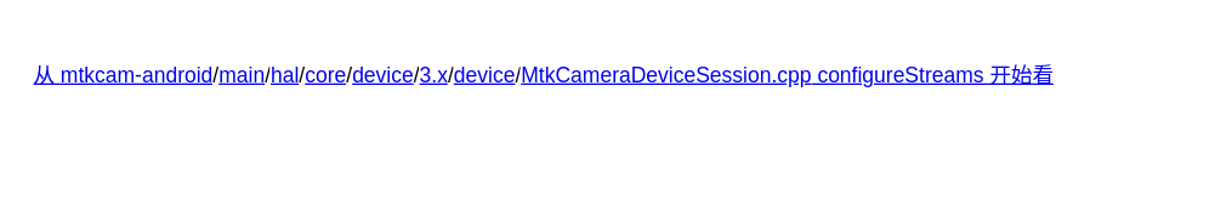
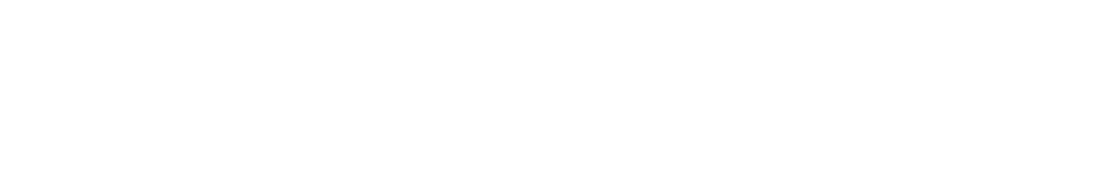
- <mxCell id="2" value="&lt;div style=&quot;font-size: 14px; font-weight: normal;&quot;&gt;&lt;p&gt;&lt;span style=&quot;background-color: rgb(255, 255, 255);&quot;&gt;&lt;a href=&quot;http://10.2.12.151/Burberry_DEV19/xref/ALPS_150_MP0_VP0002_1555_dvlp/vendor/mediatek/proprietary/hardware/mtkcam-android/&quot; style=&quot;background-color: rgb(255, 255, 255);&quot;&gt;从 &lt;/a&gt;&lt;/span&gt;&lt;span style=&quot;background-color: rgb(255, 255, 255);&quot;&gt;&lt;a href=&quot;http://10.2.12.151/Burberry_DEV19/xref/ALPS_150_MP0_VP0002_1555_dvlp/vendor/mediatek/proprietary/hardware/mtkcam-android/&quot; style=&quot;background-color: rgb(255, 255, 255);&quot;&gt;mtkcam-android&lt;/a&gt;&lt;/span&gt;&lt;span style=&quot;background-color: rgb(255, 255, 255);&quot;&gt;/&lt;/span&gt;&lt;span style=&quot;background-color: rgb(255, 255, 255);&quot;&gt;&lt;a href=&quot;http://10.2.12.151/Burberry_DEV19/xref/ALPS_150_MP0_VP0002_1555_dvlp/vendor/mediatek/proprietary/hardware/mtkcam-android/main/&quot; style=&quot;background-color: rgb(255, 255, 255);&quot;&gt;main&lt;/a&gt;&lt;/span&gt;&lt;span style=&quot;background-color: rgb(255, 255, 255);&quot;&gt;/&lt;/span&gt;&lt;span style=&quot;background-color: rgb(255, 255, 255);&quot;&gt;&lt;a href=&quot;http://10.2.12.151/Burberry_DEV19/xref/ALPS_150_MP0_VP0002_1555_dvlp/vendor/mediatek/proprietary/hardware/mtkcam-android/main/hal/&quot; style=&quot;background-color: rgb(255, 255, 255);&quot;&gt;hal&lt;/a&gt;&lt;/span&gt;&lt;span style=&quot;background-color: rgb(255, 255, 255);&quot;&gt;/&lt;/span&gt;&lt;span style=&quot;background-color: rgb(255, 255, 255);&quot;&gt;&lt;a href=&quot;http://10.2.12.151/Burberry_DEV19/xref/ALPS_150_MP0_VP0002_1555_dvlp/vendor/mediatek/proprietary/hardware/mtkcam-android/main/hal/core/&quot; style=&quot;background-color: rgb(255, 255, 255);&quot;&gt;core&lt;/a&gt;&lt;/span&gt;&lt;span style=&quot;background-color: rgb(255, 255, 255);&quot;&gt;/&lt;/span&gt;&lt;span style=&quot;background-color: rgb(255, 255, 255);&quot;&gt;&lt;a href=&quot;http://10.2.12.151/Burberry_DEV19/xref/ALPS_150_MP0_VP0002_1555_dvlp/vendor/mediatek/proprietary/hardware/mtkcam-android/main/hal/core/device/&quot; style=&quot;background-color: rgb(255, 255, 255);&quot;&gt;device&lt;/a&gt;&lt;/span&gt;&lt;span style=&quot;background-color: rgb(255, 255, 255);&quot;&gt;/&lt;/span&gt;&lt;span style=&quot;background-color: rgb(255, 255, 255);&quot;&gt;&lt;a href=&quot;http://10.2.12.151/Burberry_DEV19/xref/ALPS_150_MP0_VP0002_1555_dvlp/vendor/mediatek/proprietary/hardware/mtkcam-android/main/hal/core/device/3.x/&quot; style=&quot;background-color: rgb(255, 255, 255);&quot;&gt;3.x&lt;/a&gt;&lt;/span&gt;&lt;span style=&quot;background-color: rgb(255, 255, 255);&quot;&gt;/&lt;/span&gt;&lt;span style=&quot;background-color: rgb(255, 255, 255);&quot;&gt;&lt;a href=&quot;http://10.2.12.151/Burberry_DEV19/xref/ALPS_150_MP0_VP0002_1555_dvlp/vendor/mediatek/proprietary/hardware/mtkcam-android/main/hal/core/device/3.x/device/&quot; style=&quot;background-color: rgb(255, 255, 255);&quot;&gt;device&lt;/a&gt;&lt;/span&gt;&lt;span style=&quot;background-color: rgb(255, 255, 255);&quot;&gt;/&lt;/span&gt;&lt;span style=&quot;background-color: rgb(255, 255, 255);&quot;&gt;&lt;a href=&quot;http://10.2.12.151/Burberry_DEV19/xref/ALPS_150_MP0_VP0002_1555_dvlp/vendor/mediatek/proprietary/hardware/mtkcam-android/main/hal/core/device/3.x/device/MtkCameraDeviceSession.cpp&quot; style=&quot;background-color: rgb(255, 255, 255);&quot;&gt;MtkCameraDeviceSession.cpp&lt;/a&gt;&lt;/span&gt;&lt;span style=&quot;background-color: rgb(255, 255, 255);&quot;&gt;&lt;a href=&quot;http://10.2.12.151/Burberry_DEV19/xref/ALPS_150_MP0_VP0002_1555_dvlp/vendor/mediatek/proprietary/hardware/mtkcam-android/main/hal/core/device/3.x/device/MtkCameraDeviceSession.cpp&quot; style=&quot;background-color: rgb(255, 255, 255);&quot;&gt; configureStreams 开始看&lt;/a&gt;&lt;/span&gt;&lt;/p&gt;&lt;/div&gt;&lt;span style=&quot;white-space:pre-wrap;&quot;&gt;&lt;/span&gt;" style="text;whiteSpace=wrap;html=1;fontColor=default;" vertex="1" parent="1"><mxGeometry x="20" y="20" width="770" height="90" as="geometry" /></mxCell>
